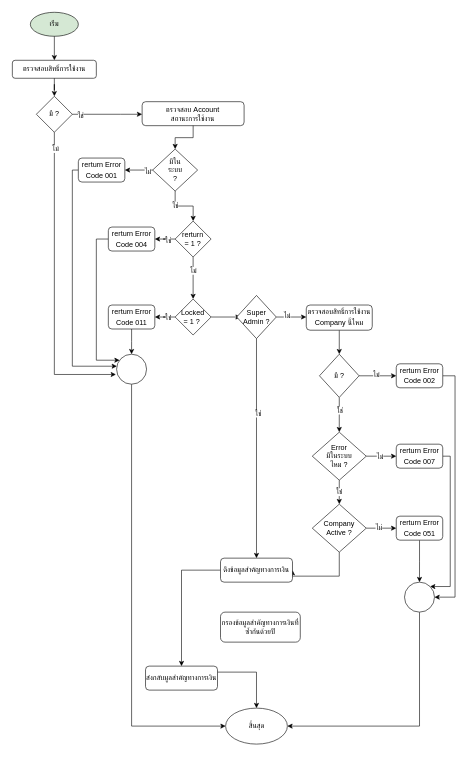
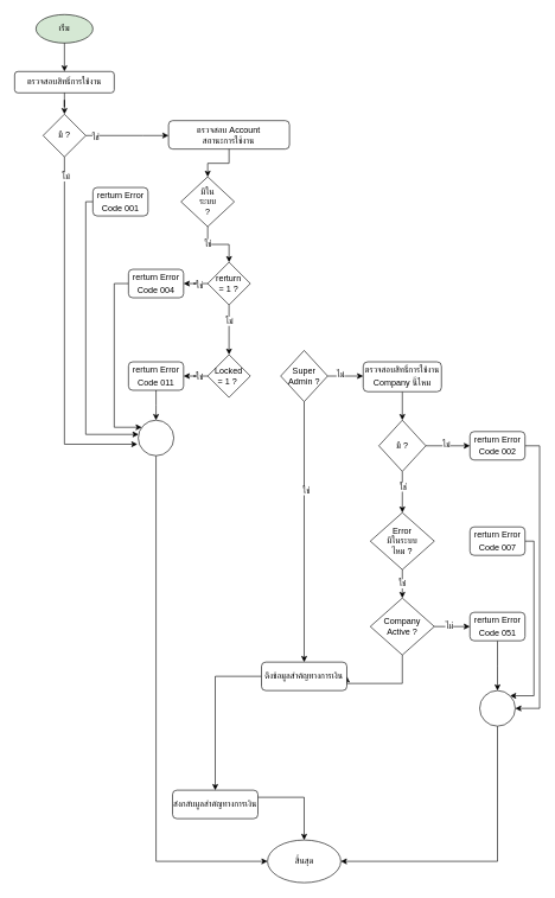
- <mxCell id="24" style="edgeStyle=orthogonalEdgeStyle;rounded=0;orthogonalLoop=1;jettySize=auto;html=1;" edge="1" parent="1" source="12" target="23"><mxGeometry relative="1" as="geometry"><mxPoint x="220.1" y="388" as="targetPoint" /></mxGeometry></mxCell>
- <mxCell id="25" value="ไม่" style="edgeLabel;html=1;align=center;verticalAlign=middle;resizable=0;points=[];" vertex="1" connectable="0" parent="24"><mxGeometry x="-0.657" y="2" relative="1" as="geometry"><mxPoint as="offset" /></mxGeometry></mxCell>
- <mxCell id="34" value="" style="edgeStyle=orthogonalEdgeStyle;rounded=0;orthogonalLoop=1;jettySize=auto;html=1;entryX=0.1;entryY=0.5;entryDx=0;entryDy=0;entryPerimeter=0;" edge="1" parent="1" source="17" target="39"><mxGeometry relative="1" as="geometry"><mxPoint x="394" y="528" as="targetPoint" /></mxGeometry></mxCell>
- <mxCell id="48" value="" style="edgeStyle=orthogonalEdgeStyle;rounded=0;orthogonalLoop=1;jettySize=auto;html=1;" edge="1" parent="1" source="50" target="58"><mxGeometry relative="1" as="geometry" /></mxCell>
- <mxCell id="49" value="ไม่" style="edgeLabel;html=1;align=center;verticalAlign=middle;resizable=0;points=[];" vertex="1" connectable="0" parent="48"><mxGeometry x="-0.113" relative="1" as="geometry"><mxPoint as="offset" /></mxGeometry></mxCell>
- <mxCell id="68" value="กรองข้อมูลสำคัญทางการเงินที่ซ้ำกันด้วยปี" style="rounded=1;whiteSpace=wrap;html=1;" vertex="1" parent="1"><mxGeometry x="367" y="1020" width="133" height="50" as="geometry" /></mxCell>
